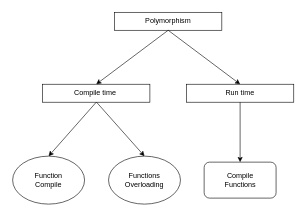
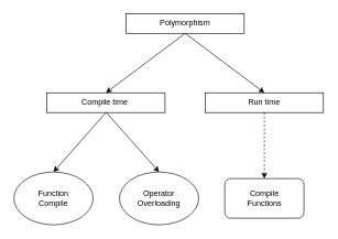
- <mxCell id="12" value="" style="endArrow=classic;html=1;exitX=0.5;exitY=1;exitDx=0;exitDy=0;entryX=0.5;entryY=0;entryDx=0;entryDy=0;" edge="1" parent="1" source="4" target="11"><mxGeometry width="50" height="50" relative="1" as="geometry"><mxPoint x="180" y="120" as="sourcePoint" /><mxPoint x="230" y="70" as="targetPoint" /></mxGeometry></mxCell>
+ <mxCell id="12" value="" style="endArrow=classic;html=1;exitX=0.5;exitY=1;exitDx=0;exitDy=0;entryX=0.5;entryY=0;entryDx=0;entryDy=0;dashed=1;" edge="1" parent="1" source="4" target="11"><mxGeometry width="50" height="50" relative="1" as="geometry"><mxPoint x="180" y="120" as="sourcePoint" /><mxPoint x="230" y="70" as="targetPoint" /></mxGeometry></mxCell>
- <mxCell id="8" value="Functions&lt;br&gt;Overloading" style="ellipse;whiteSpace=wrap;html=1;" vertex="1" parent="1"><mxGeometry x="180" y="260" width="120" height="80" as="geometry" /></mxCell>
+ <mxCell id="8" value="Operator&lt;br&gt;Overloading" style="ellipse;whiteSpace=wrap;html=1;" vertex="1" parent="1"><mxGeometry x="180" y="260" width="120" height="80" as="geometry" /></mxCell>
